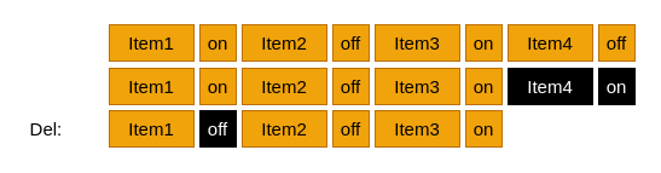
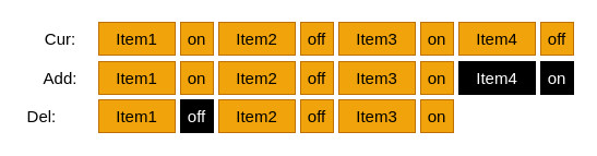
+ <mxCell id="5" value="&lt;font style=&quot;font-size: 15px&quot;&gt;Cur:&lt;/font&gt;" style="text;html=1;strokeColor=none;fillColor=none;align=center;verticalAlign=middle;whiteSpace=wrap;rounded=0;shadow=0;glass=0;comic=0;" vertex="1" parent="1"><mxGeometry x="35" y="25" width="40" height="20" as="geometry" /></mxCell>
+ <mxCell id="6" value="&lt;font style=&quot;font-size: 15px&quot;&gt;Add:&lt;/font&gt;" style="text;html=1;strokeColor=none;fillColor=none;align=center;verticalAlign=middle;whiteSpace=wrap;rounded=0;shadow=0;glass=0;comic=0;" vertex="1" parent="1"><mxGeometry x="35" y="61" width="40" height="20" as="geometry" /></mxCell>
